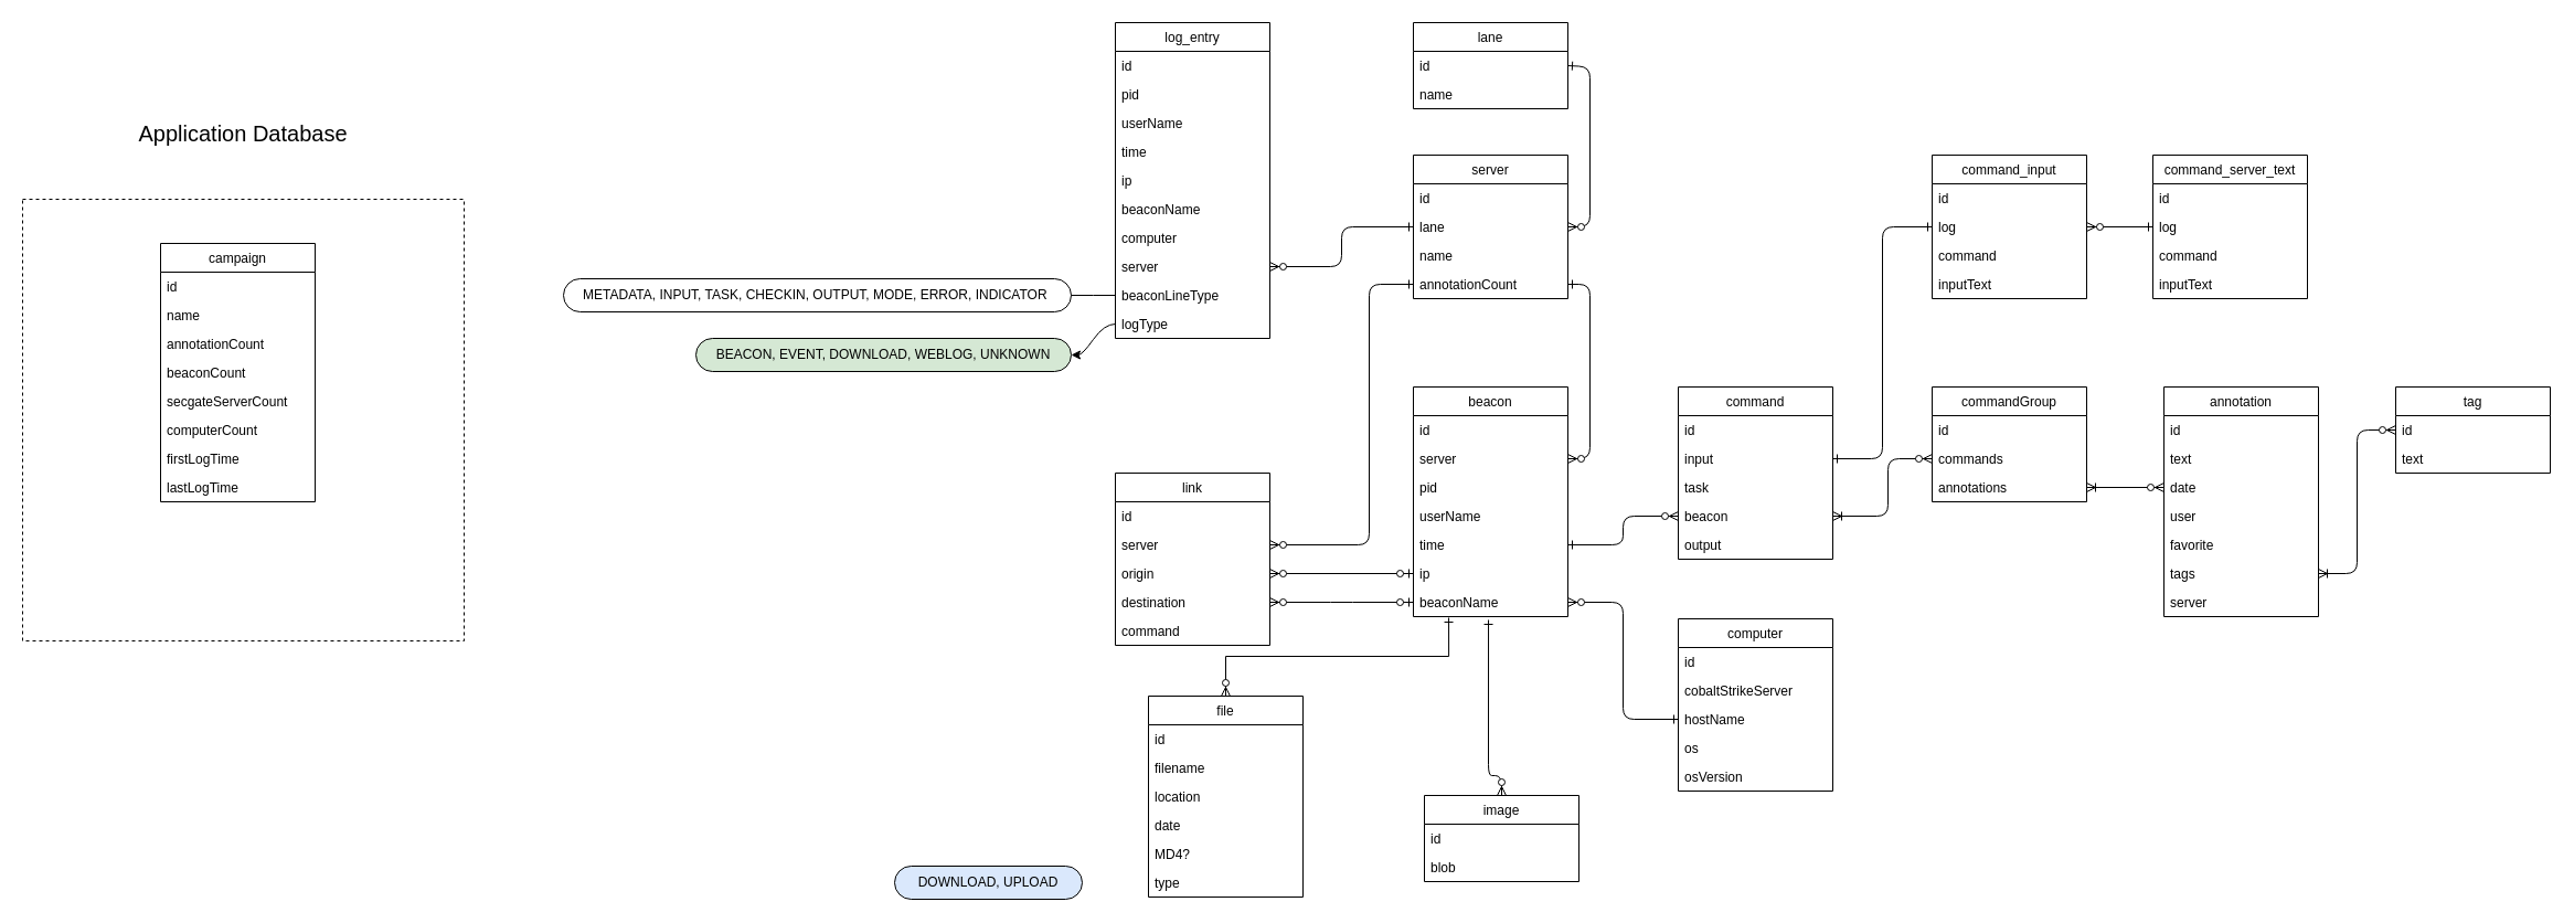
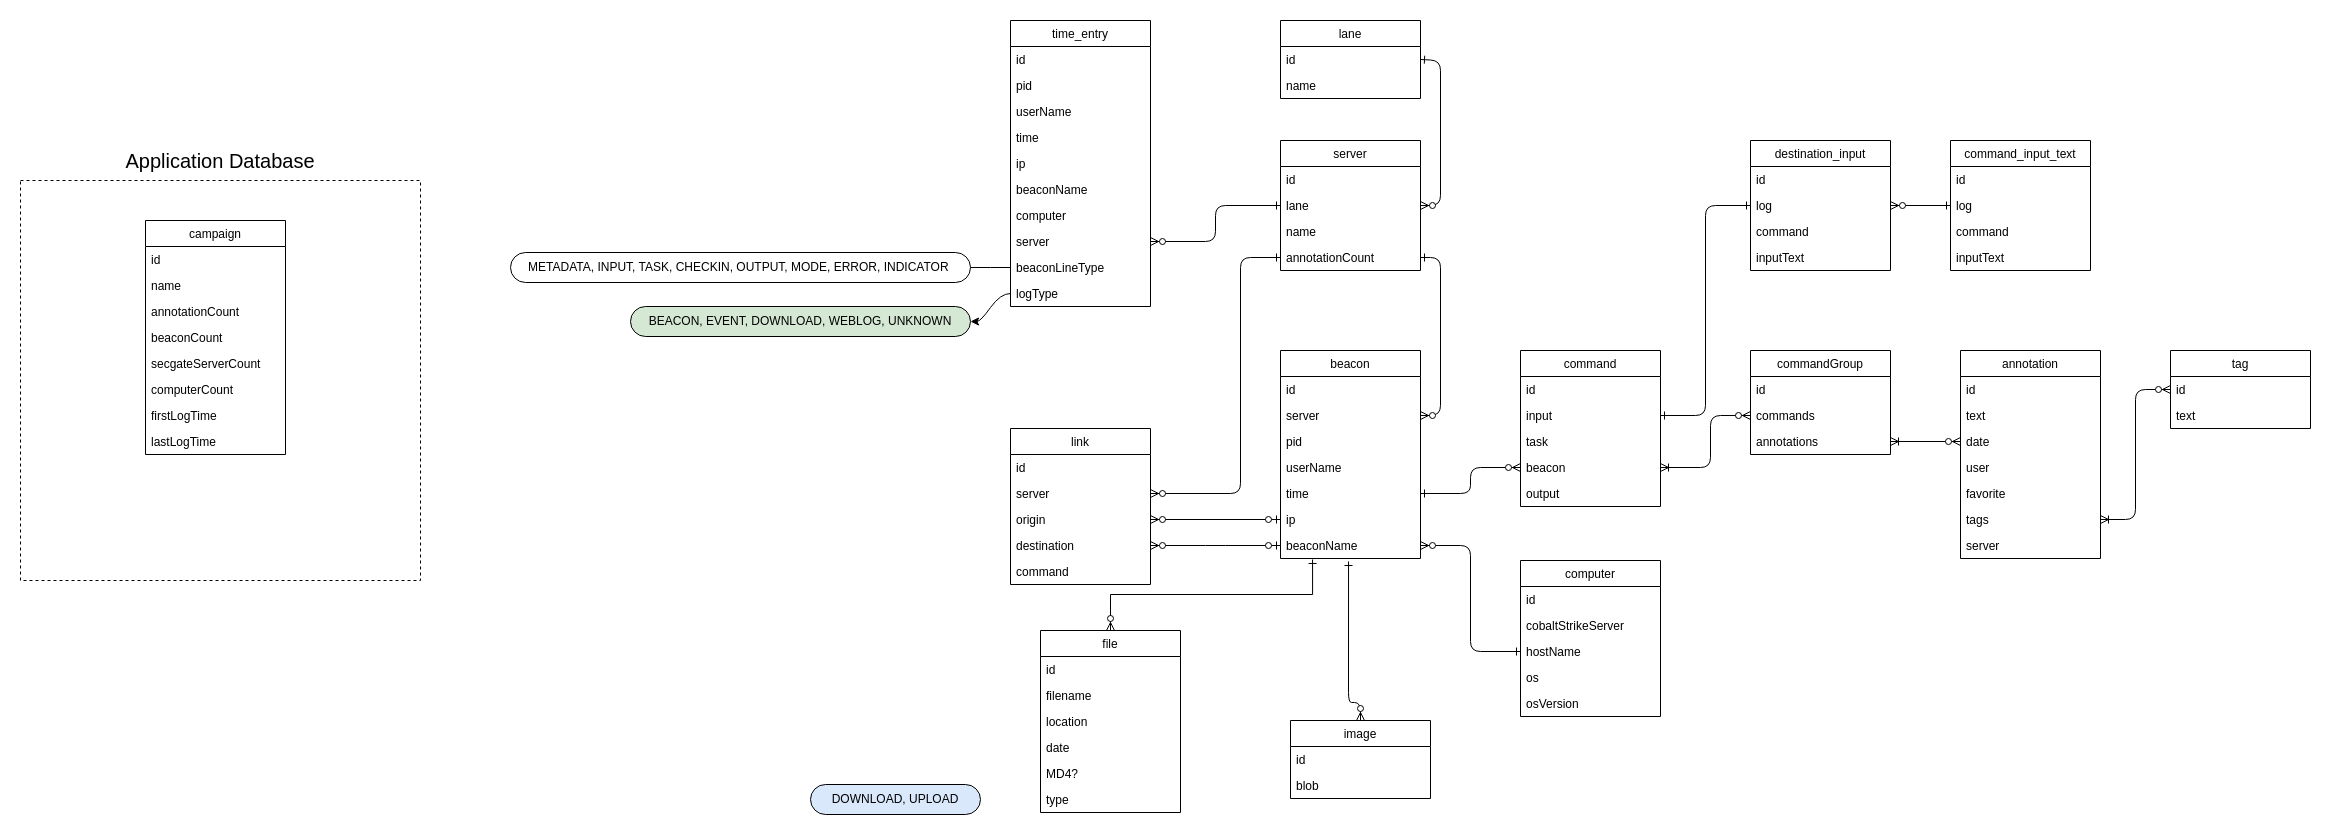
- <mxCell id="45" value="log_entry" style="swimlane;fontStyle=0;childLayout=stackLayout;horizontal=1;startSize=26;horizontalStack=0;resizeParent=1;resizeParentMax=0;resizeLast=0;collapsible=1;marginBottom=0;html=0;" parent="1" vertex="1"><mxGeometry x="1010" y="20" width="140" height="286" as="geometry" /></mxCell>
+ <mxCell id="45" value="time_entry" style="swimlane;fontStyle=0;childLayout=stackLayout;horizontal=1;startSize=26;horizontalStack=0;resizeParent=1;resizeParentMax=0;resizeLast=0;collapsible=1;marginBottom=0;html=0;" parent="1" vertex="1"><mxGeometry x="1010" y="20" width="140" height="286" as="geometry" /></mxCell>
- <mxCell id="3" value="Application Database" style="text;html=1;strokeColor=none;fillColor=none;align=center;verticalAlign=middle;whiteSpace=wrap;rounded=0;dashed=1;fontSize=20;" parent="1" vertex="1"><mxGeometry x="20" y="100" width="400" height="40" as="geometry" /></mxCell>
+ <mxCell id="3" value="Application Database" style="text;html=1;strokeColor=none;fillColor=none;align=center;verticalAlign=middle;whiteSpace=wrap;rounded=0;dashed=1;fontSize=20;" parent="1" vertex="1"><mxGeometry x="20" y="140" width="400" height="40" as="geometry" /></mxCell>
- <mxCell id="84" value="command_input" style="swimlane;fontStyle=0;childLayout=stackLayout;horizontal=1;startSize=26;horizontalStack=0;resizeParent=1;resizeParentMax=0;resizeLast=0;collapsible=1;marginBottom=0;html=0;" parent="1" vertex="1"><mxGeometry x="1750" y="140" width="140" height="130" as="geometry" /></mxCell>
+ <mxCell id="84" value="destination_input" style="swimlane;fontStyle=0;childLayout=stackLayout;horizontal=1;startSize=26;horizontalStack=0;resizeParent=1;resizeParentMax=0;resizeLast=0;collapsible=1;marginBottom=0;html=0;" parent="1" vertex="1"><mxGeometry x="1750" y="140" width="140" height="130" as="geometry" /></mxCell>
- <mxCell id="89" value="command_server_text" style="swimlane;fontStyle=0;childLayout=stackLayout;horizontal=1;startSize=26;horizontalStack=0;resizeParent=1;resizeParentMax=0;resizeLast=0;collapsible=1;marginBottom=0;html=0;" parent="1" vertex="1"><mxGeometry x="1950" y="140" width="140" height="130" as="geometry" /></mxCell>
+ <mxCell id="89" value="command_input_text" style="swimlane;fontStyle=0;childLayout=stackLayout;horizontal=1;startSize=26;horizontalStack=0;resizeParent=1;resizeParentMax=0;resizeLast=0;collapsible=1;marginBottom=0;html=0;" parent="1" vertex="1"><mxGeometry x="1950" y="140" width="140" height="130" as="geometry" /></mxCell>
